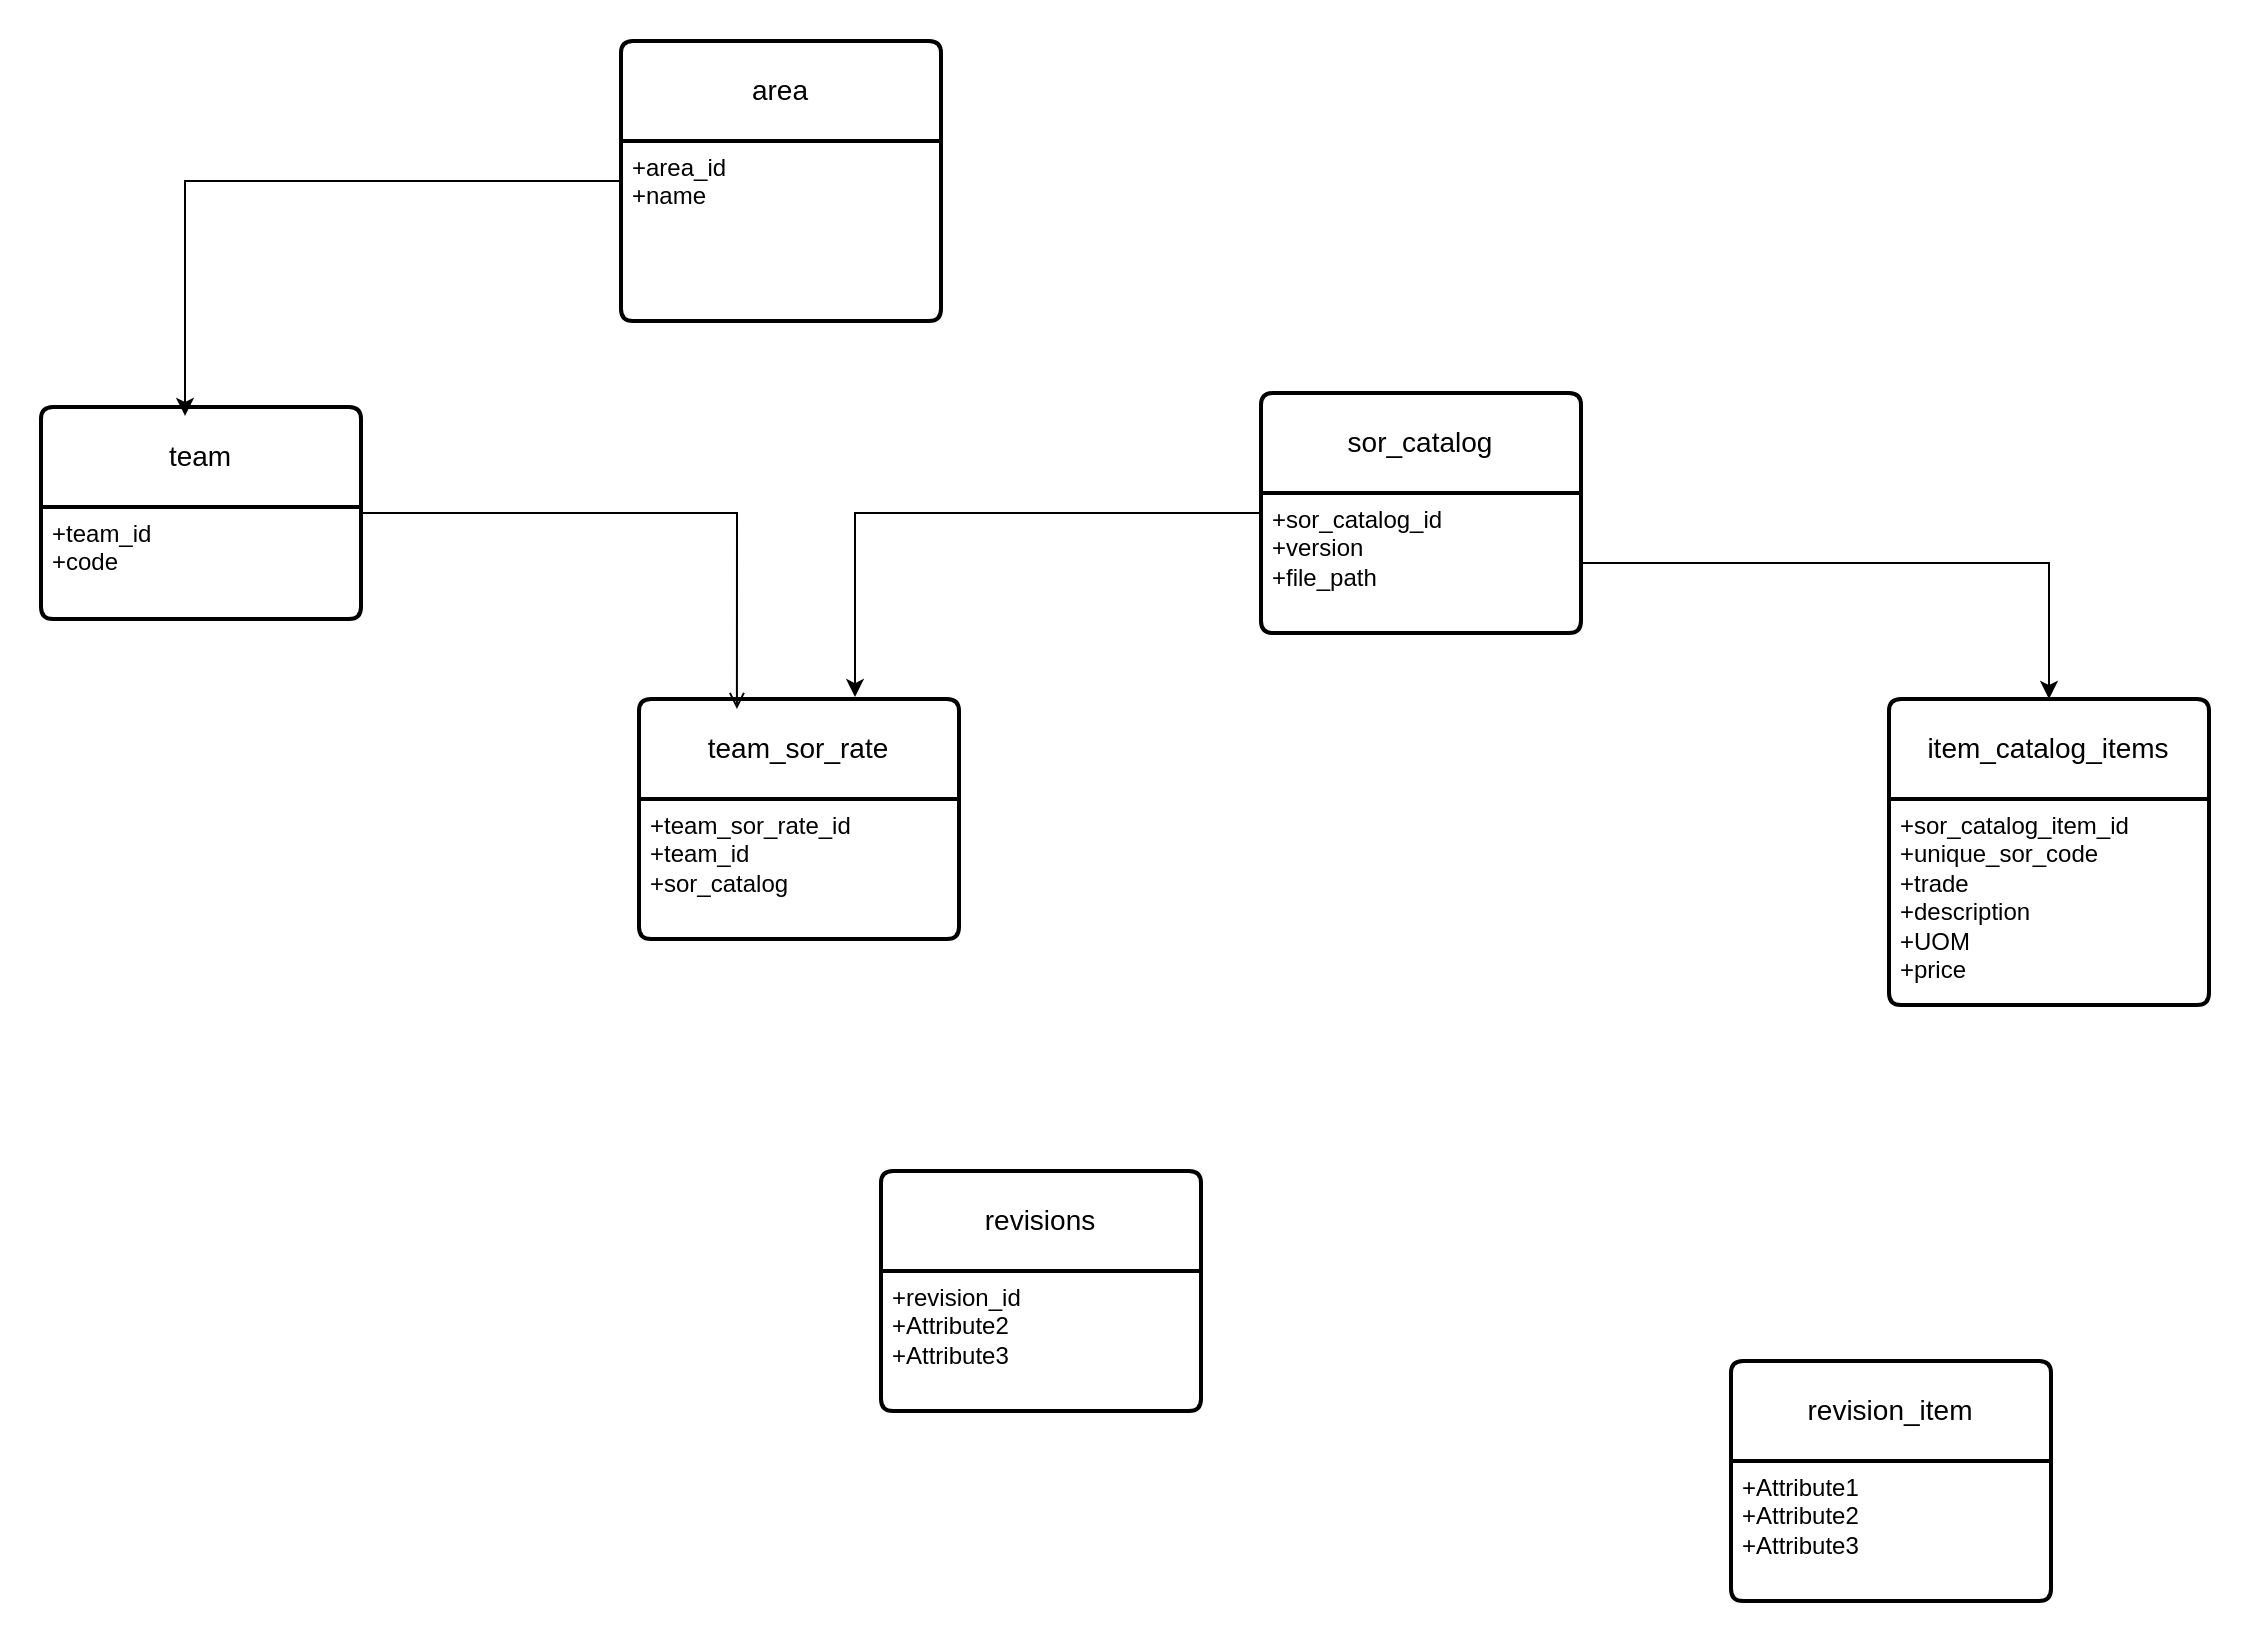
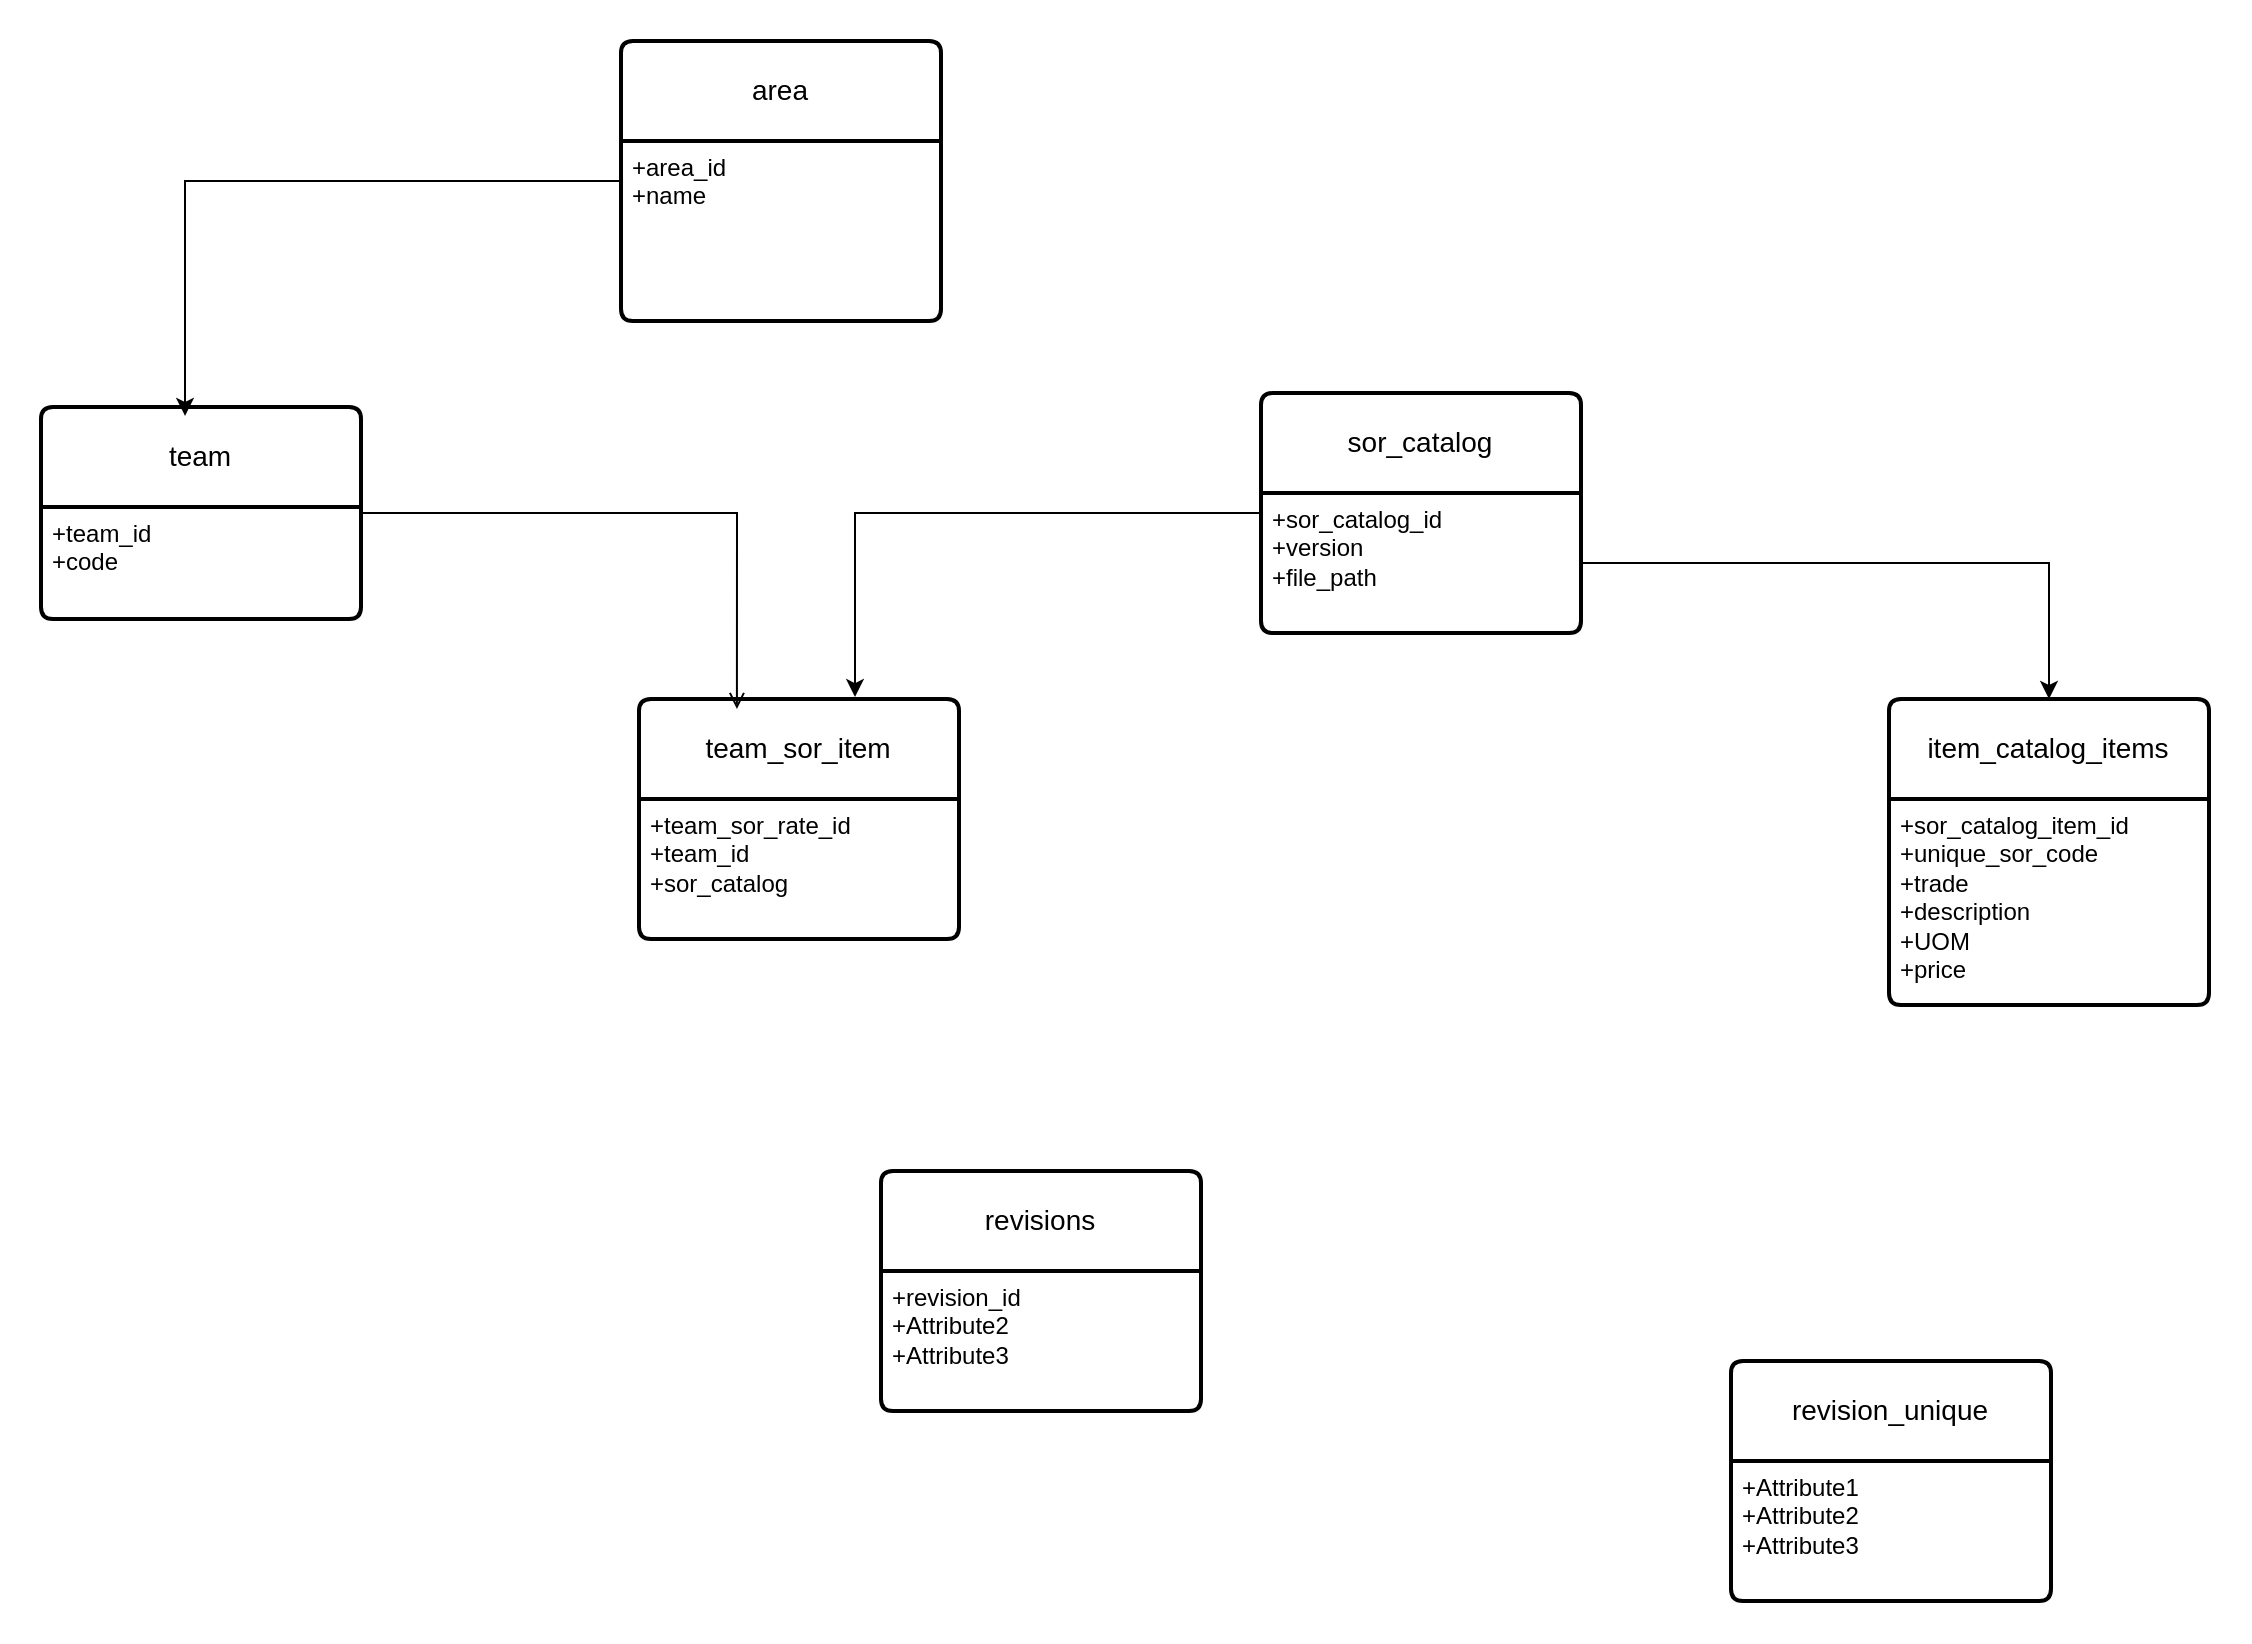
- <mxCell id="13" value="team_sor_rate" style="swimlane;childLayout=stackLayout;horizontal=1;startSize=50;horizontalStack=0;rounded=1;fontSize=14;fontStyle=0;strokeWidth=2;resizeParent=0;resizeLast=1;shadow=0;dashed=0;align=center;arcSize=4;whiteSpace=wrap;html=1;" parent="1" vertex="1"><mxGeometry x="319" y="349" width="160" height="120" as="geometry" /></mxCell>
+ <mxCell id="13" value="team_sor_item" style="swimlane;childLayout=stackLayout;horizontal=1;startSize=50;horizontalStack=0;rounded=1;fontSize=14;fontStyle=0;strokeWidth=2;resizeParent=0;resizeLast=1;shadow=0;dashed=0;align=center;arcSize=4;whiteSpace=wrap;html=1;" parent="1" vertex="1"><mxGeometry x="319" y="349" width="160" height="120" as="geometry" /></mxCell>
- <mxCell id="19" value="revision_item" style="swimlane;childLayout=stackLayout;horizontal=1;startSize=50;horizontalStack=0;rounded=1;fontSize=14;fontStyle=0;strokeWidth=2;resizeParent=0;resizeLast=1;shadow=0;dashed=0;align=center;arcSize=4;whiteSpace=wrap;html=1;" parent="1" vertex="1"><mxGeometry x="865" y="680" width="160" height="120" as="geometry" /></mxCell>
+ <mxCell id="19" value="revision_unique" style="swimlane;childLayout=stackLayout;horizontal=1;startSize=50;horizontalStack=0;rounded=1;fontSize=14;fontStyle=0;strokeWidth=2;resizeParent=0;resizeLast=1;shadow=0;dashed=0;align=center;arcSize=4;whiteSpace=wrap;html=1;" parent="1" vertex="1"><mxGeometry x="865" y="680" width="160" height="120" as="geometry" /></mxCell>
